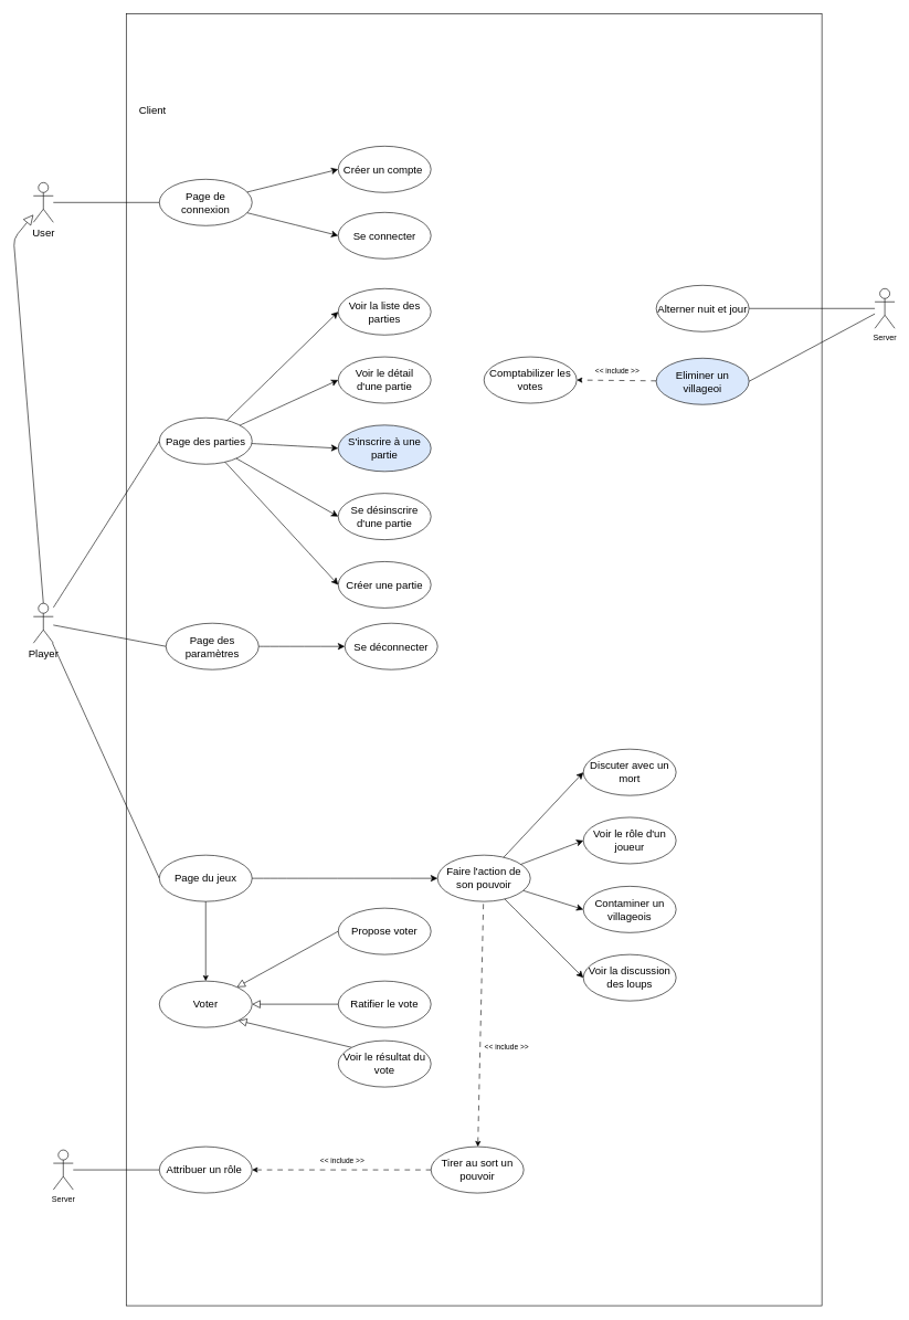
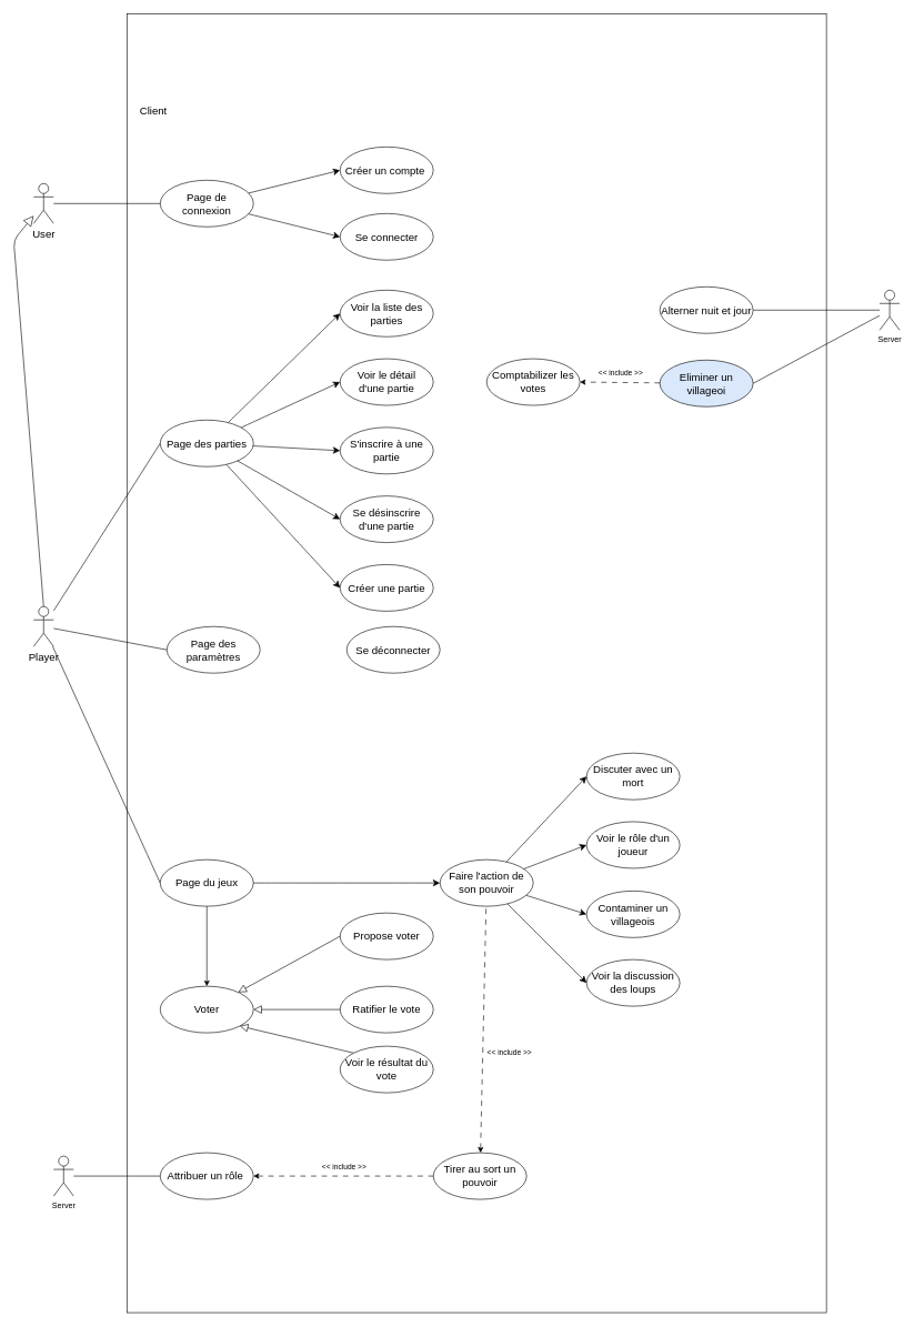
- <mxCell id="12" value="S'inscrire à une partie" style="ellipse;whiteSpace=wrap;html=1;fontSize=16;fillColor=#dae8fc;" parent="9" vertex="1"><mxGeometry x="270" y="206" width="140" height="70" as="geometry" /></mxCell>
+ <mxCell id="12" value="S'inscrire à une partie" style="ellipse;whiteSpace=wrap;html=1;fontSize=16;" parent="9" vertex="1"><mxGeometry x="270" y="206" width="140" height="70" as="geometry" /></mxCell>
- <mxCell id="25" style="edgeStyle=none;curved=1;rounded=0;orthogonalLoop=1;jettySize=auto;html=1;fontSize=12;startSize=8;endSize=8;" parent="22" source="24" target="23" edge="1"><mxGeometry relative="1" as="geometry" /></mxCell>
